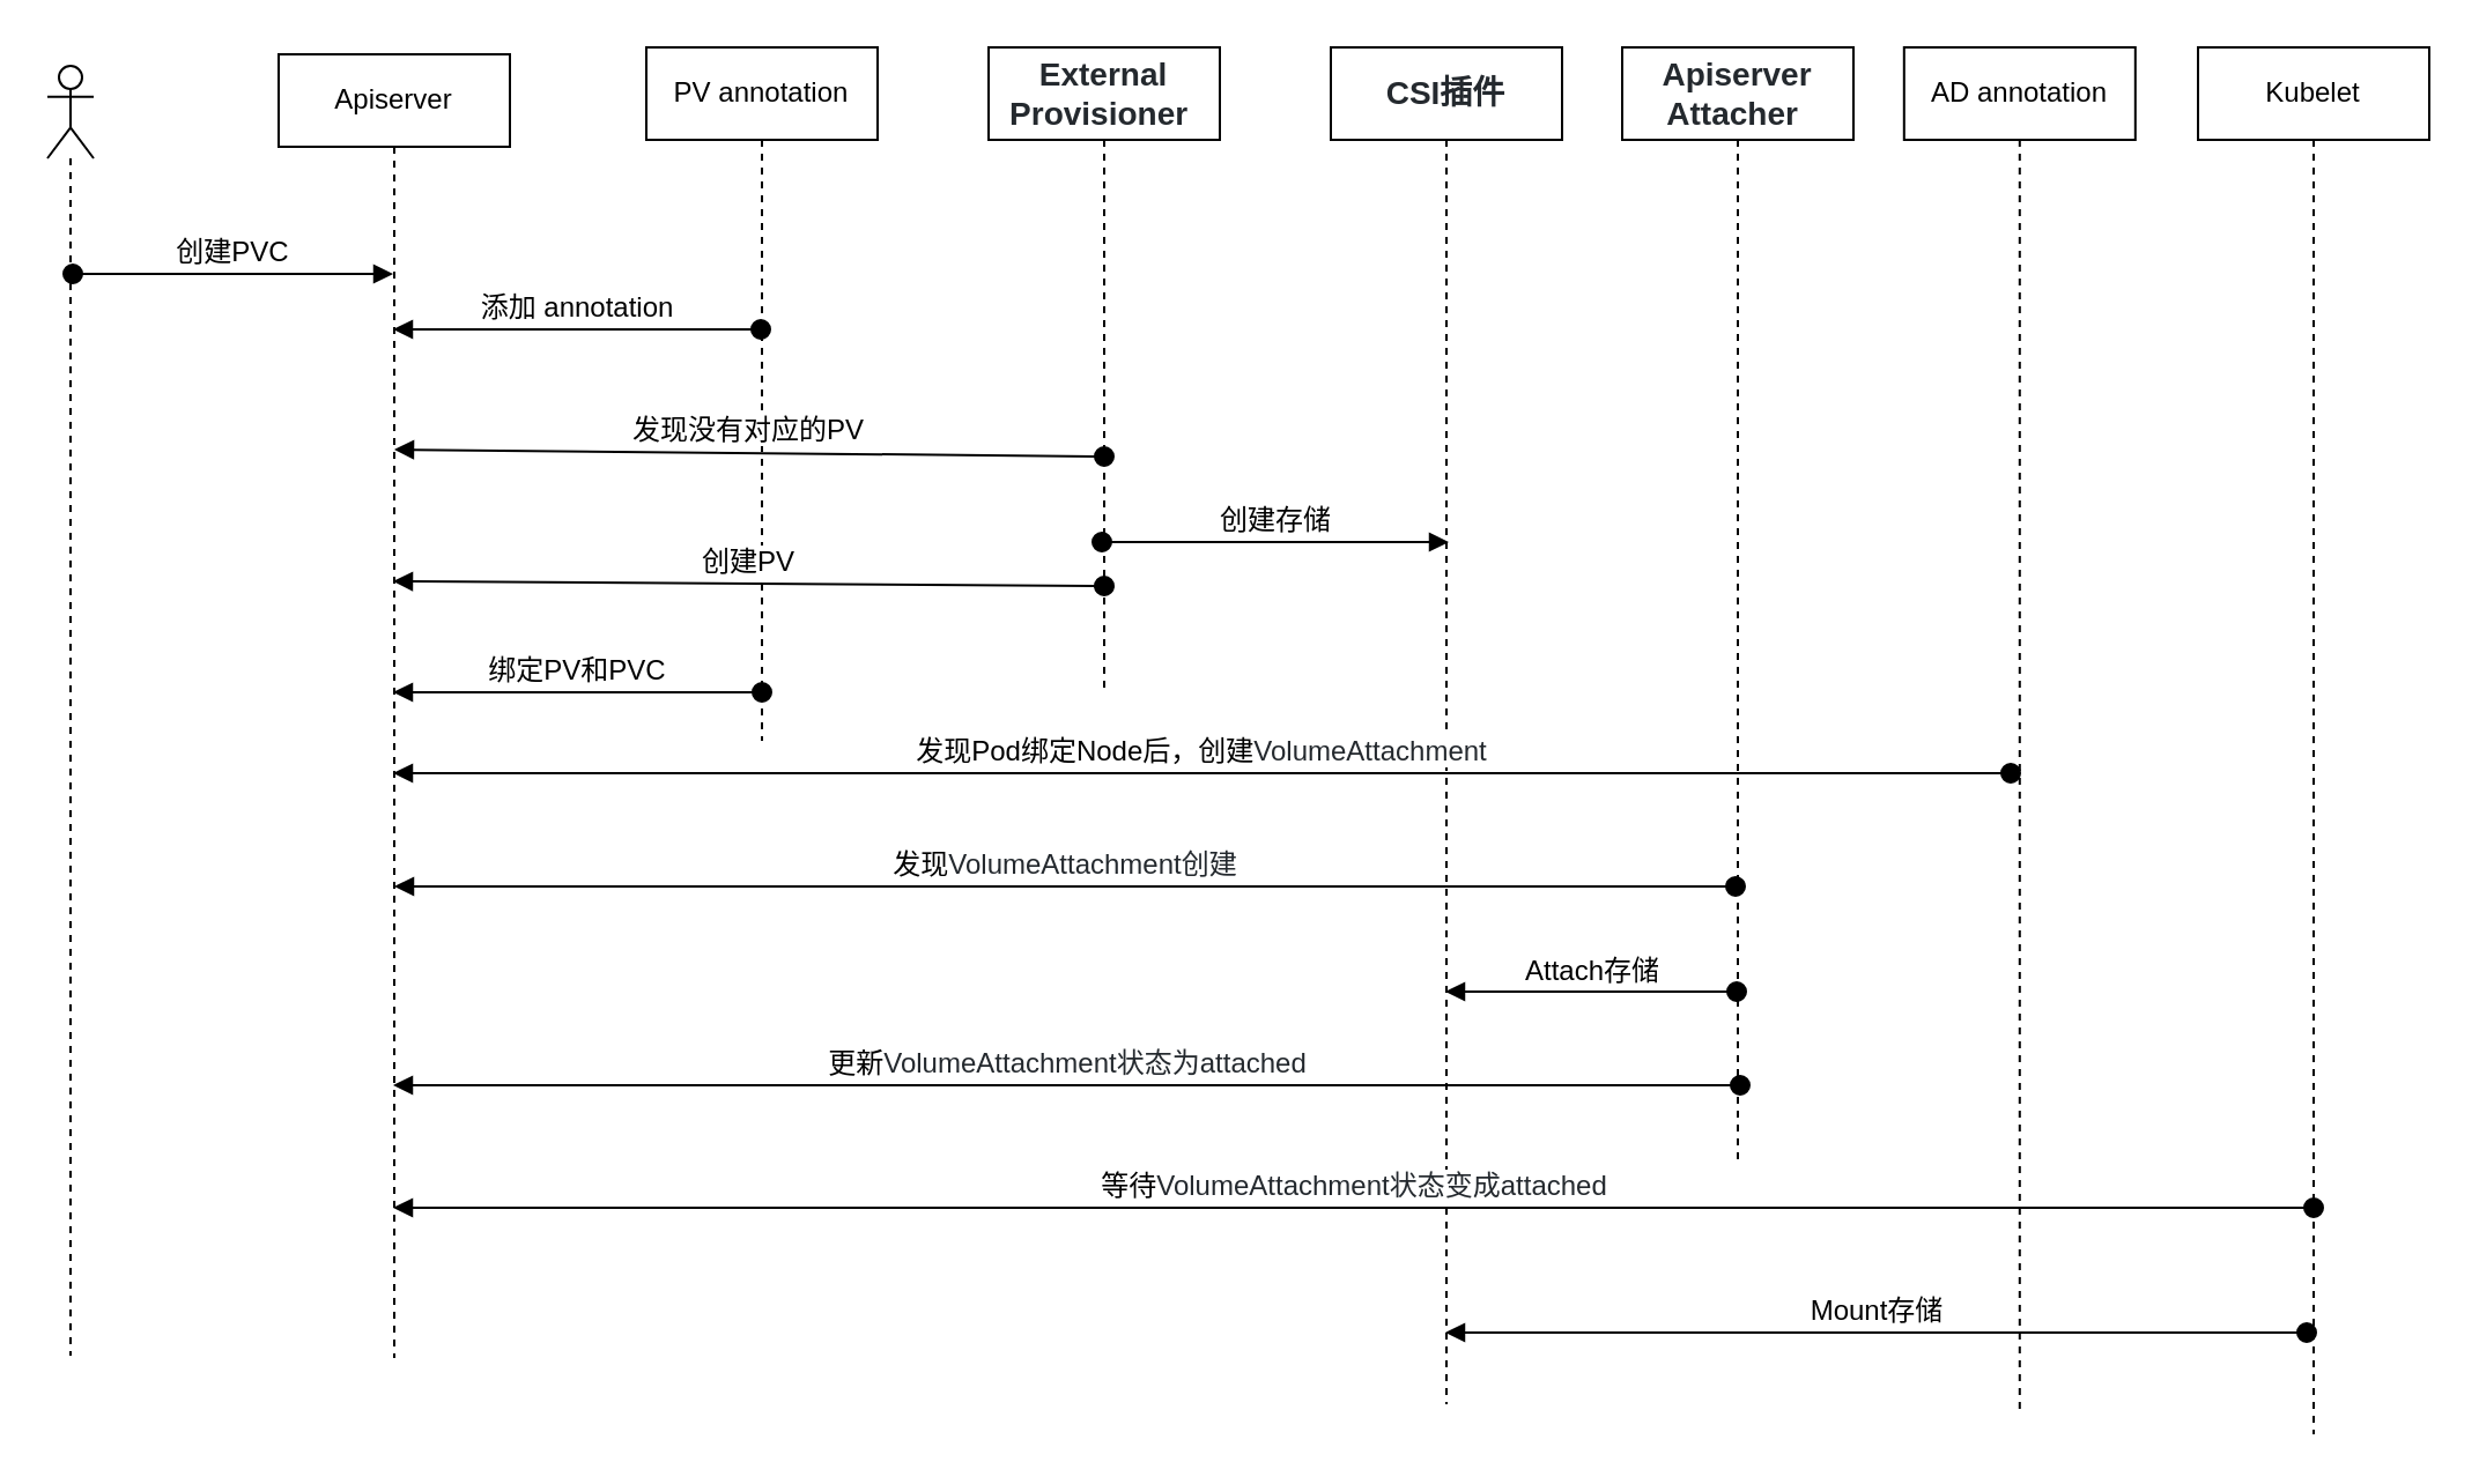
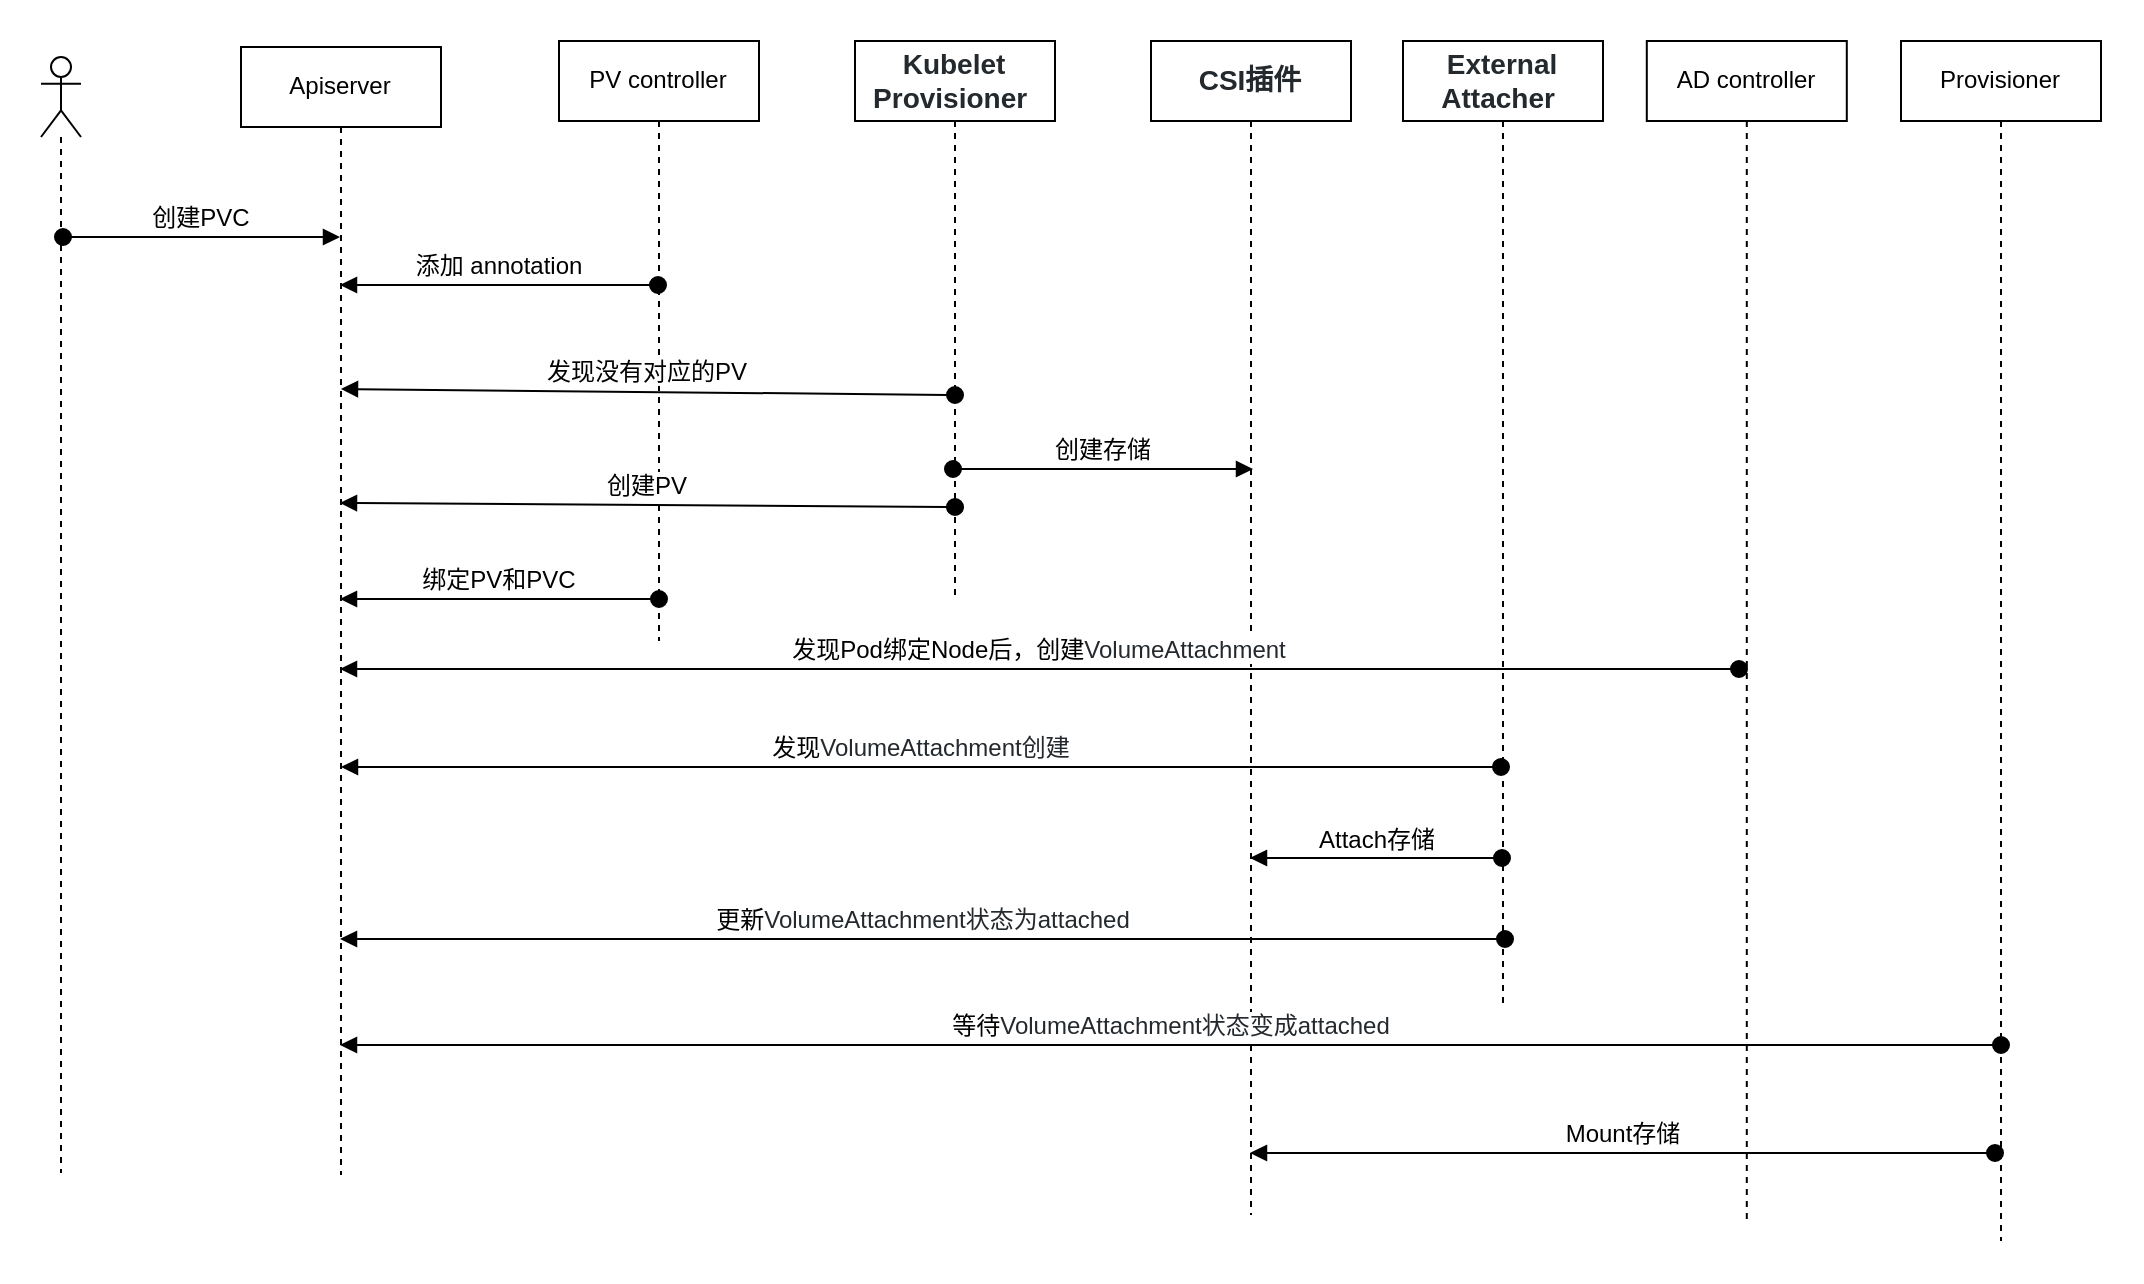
- <mxCell id="5" value="PV annotation" style="shape=umlLifeline;perimeter=lifelinePerimeter;whiteSpace=wrap;html=1;container=1;collapsible=0;recursiveResize=0;outlineConnect=0;" vertex="1" parent="1"><mxGeometry x="279" y="20" width="100" height="300" as="geometry" /></mxCell>
+ <mxCell id="5" value="PV controller" style="shape=umlLifeline;perimeter=lifelinePerimeter;whiteSpace=wrap;html=1;container=1;collapsible=0;recursiveResize=0;outlineConnect=0;" vertex="1" parent="1"><mxGeometry x="279" y="20" width="100" height="300" as="geometry" /></mxCell>
- <mxCell id="7" value="&lt;span style=&quot;box-sizing: border-box ; font-weight: 600 ; color: rgb(36 , 41 , 46) ; font-family: , , &amp;#34;segoe ui&amp;#34; , &amp;#34;helvetica&amp;#34; , &amp;#34;arial&amp;#34; , sans-serif ; font-size: 14px ; background-color: rgb(255 , 255 , 255)&quot;&gt;External Provisioner&amp;nbsp;&lt;/span&gt;" style="shape=umlLifeline;perimeter=lifelinePerimeter;whiteSpace=wrap;html=1;container=1;collapsible=0;recursiveResize=0;outlineConnect=0;" vertex="1" parent="1"><mxGeometry x="427" y="20" width="100" height="278" as="geometry" /></mxCell>
+ <mxCell id="7" value="&lt;span style=&quot;box-sizing: border-box ; font-weight: 600 ; color: rgb(36 , 41 , 46) ; font-family: , , &amp;#34;segoe ui&amp;#34; , &amp;#34;helvetica&amp;#34; , &amp;#34;arial&amp;#34; , sans-serif ; font-size: 14px ; background-color: rgb(255 , 255 , 255)&quot;&gt;Kubelet Provisioner&amp;nbsp;&lt;/span&gt;" style="shape=umlLifeline;perimeter=lifelinePerimeter;whiteSpace=wrap;html=1;container=1;collapsible=0;recursiveResize=0;outlineConnect=0;" vertex="1" parent="1"><mxGeometry x="427" y="20" width="100" height="278" as="geometry" /></mxCell>
- <mxCell id="15" value="&lt;span style=&quot;box-sizing: border-box ; font-weight: 600 ; color: rgb(36 , 41 , 46) ; font-family: , , &amp;#34;segoe ui&amp;#34; , &amp;#34;helvetica&amp;#34; , &amp;#34;arial&amp;#34; , sans-serif ; font-size: 14px ; background-color: rgb(255 , 255 , 255)&quot;&gt;Apiserver Attacher&amp;nbsp;&lt;/span&gt;" style="shape=umlLifeline;perimeter=lifelinePerimeter;whiteSpace=wrap;html=1;container=1;collapsible=0;recursiveResize=0;outlineConnect=0;" vertex="1" parent="1"><mxGeometry x="701" y="20" width="100" height="484" as="geometry" /></mxCell>
+ <mxCell id="15" value="&lt;span style=&quot;box-sizing: border-box ; font-weight: 600 ; color: rgb(36 , 41 , 46) ; font-family: , , &amp;#34;segoe ui&amp;#34; , &amp;#34;helvetica&amp;#34; , &amp;#34;arial&amp;#34; , sans-serif ; font-size: 14px ; background-color: rgb(255 , 255 , 255)&quot;&gt;External Attacher&amp;nbsp;&lt;/span&gt;" style="shape=umlLifeline;perimeter=lifelinePerimeter;whiteSpace=wrap;html=1;container=1;collapsible=0;recursiveResize=0;outlineConnect=0;" vertex="1" parent="1"><mxGeometry x="701" y="20" width="100" height="484" as="geometry" /></mxCell>
- <mxCell id="13" value="AD annotation" style="shape=umlLifeline;perimeter=lifelinePerimeter;whiteSpace=wrap;html=1;container=1;collapsible=0;recursiveResize=0;outlineConnect=0;" vertex="1" parent="1"><mxGeometry x="822.9" y="20" width="100" height="589" as="geometry" /></mxCell>
+ <mxCell id="13" value="AD controller" style="shape=umlLifeline;perimeter=lifelinePerimeter;whiteSpace=wrap;html=1;container=1;collapsible=0;recursiveResize=0;outlineConnect=0;" vertex="1" parent="1"><mxGeometry x="822.9" y="20" width="100" height="589" as="geometry" /></mxCell>
- <mxCell id="19" value="Kubelet" style="shape=umlLifeline;perimeter=lifelinePerimeter;whiteSpace=wrap;html=1;container=1;collapsible=0;recursiveResize=0;outlineConnect=0;" vertex="1" parent="1"><mxGeometry x="950" y="20" width="100" height="600" as="geometry" /></mxCell>
+ <mxCell id="19" value="Provisioner" style="shape=umlLifeline;perimeter=lifelinePerimeter;whiteSpace=wrap;html=1;container=1;collapsible=0;recursiveResize=0;outlineConnect=0;" vertex="1" parent="1"><mxGeometry x="950" y="20" width="100" height="600" as="geometry" /></mxCell>
